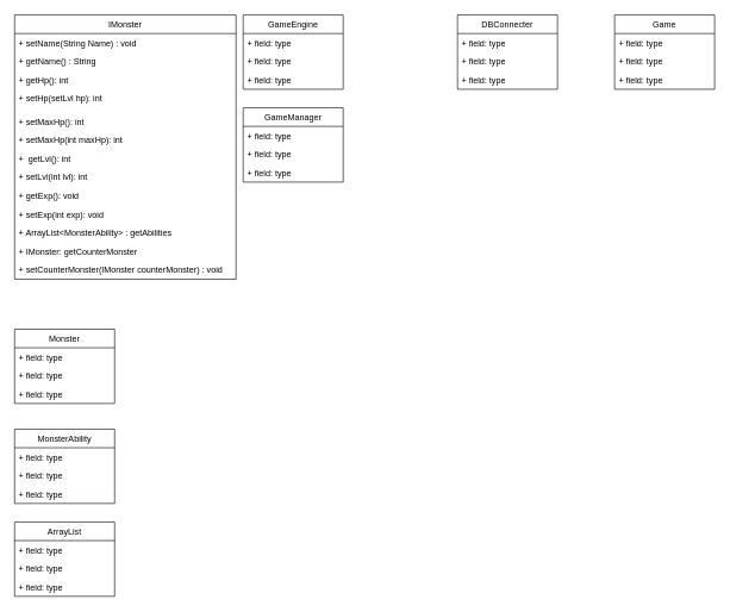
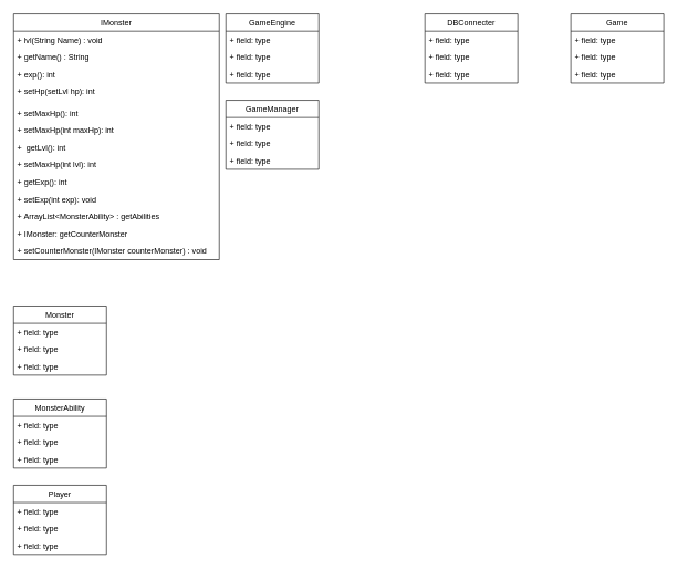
- <mxCell id="7" value="+ setName(String Name) : void" style="text;strokeColor=none;fillColor=none;align=left;verticalAlign=top;spacingLeft=4;spacingRight=4;overflow=hidden;rotatable=0;points=[[0,0.5],[1,0.5]];portConstraint=eastwest;" parent="6" vertex="1"><mxGeometry y="26" width="310" height="26" as="geometry" /></mxCell>
+ <mxCell id="7" value="+ lvl(String Name) : void" style="text;strokeColor=none;fillColor=none;align=left;verticalAlign=top;spacingLeft=4;spacingRight=4;overflow=hidden;rotatable=0;points=[[0,0.5],[1,0.5]];portConstraint=eastwest;" parent="6" vertex="1"><mxGeometry y="26" width="310" height="26" as="geometry" /></mxCell>
- <mxCell id="9" value="+ getHp(): int" style="text;strokeColor=none;fillColor=none;align=left;verticalAlign=top;spacingLeft=4;spacingRight=4;overflow=hidden;rotatable=0;points=[[0,0.5],[1,0.5]];portConstraint=eastwest;" parent="6" vertex="1"><mxGeometry y="78" width="310" height="26" as="geometry" /></mxCell>
+ <mxCell id="9" value="+ exp(): int" style="text;strokeColor=none;fillColor=none;align=left;verticalAlign=top;spacingLeft=4;spacingRight=4;overflow=hidden;rotatable=0;points=[[0,0.5],[1,0.5]];portConstraint=eastwest;" parent="6" vertex="1"><mxGeometry y="78" width="310" height="26" as="geometry" /></mxCell>
- <mxCell id="14" value="+ setLvl(int lvl): int" style="text;strokeColor=none;fillColor=none;align=left;verticalAlign=top;spacingLeft=4;spacingRight=4;overflow=hidden;rotatable=0;points=[[0,0.5],[1,0.5]];portConstraint=eastwest;" parent="6" vertex="1"><mxGeometry y="214" width="310" height="26" as="geometry" /></mxCell>
+ <mxCell id="14" value="+ setMaxHp(int lvl): int" style="text;strokeColor=none;fillColor=none;align=left;verticalAlign=top;spacingLeft=4;spacingRight=4;overflow=hidden;rotatable=0;points=[[0,0.5],[1,0.5]];portConstraint=eastwest;" parent="6" vertex="1"><mxGeometry y="214" width="310" height="26" as="geometry" /></mxCell>
- <mxCell id="15" value="+ getExp(): void" style="text;strokeColor=none;fillColor=none;align=left;verticalAlign=top;spacingLeft=4;spacingRight=4;overflow=hidden;rotatable=0;points=[[0,0.5],[1,0.5]];portConstraint=eastwest;" parent="6" vertex="1"><mxGeometry y="240" width="310" height="26" as="geometry" /></mxCell>
+ <mxCell id="15" value="+ getExp(): int" style="text;strokeColor=none;fillColor=none;align=left;verticalAlign=top;spacingLeft=4;spacingRight=4;overflow=hidden;rotatable=0;points=[[0,0.5],[1,0.5]];portConstraint=eastwest;" parent="6" vertex="1"><mxGeometry y="240" width="310" height="26" as="geometry" /></mxCell>
- <mxCell id="24" value="ArrayList" style="swimlane;fontStyle=0;childLayout=stackLayout;horizontal=1;startSize=26;fillColor=none;horizontalStack=0;resizeParent=1;resizeParentMax=0;resizeLast=0;collapsible=1;marginBottom=0;" parent="1" vertex="1"><mxGeometry x="20" y="730" width="140" height="104" as="geometry" /></mxCell>
+ <mxCell id="24" value="Player" style="swimlane;fontStyle=0;childLayout=stackLayout;horizontal=1;startSize=26;fillColor=none;horizontalStack=0;resizeParent=1;resizeParentMax=0;resizeLast=0;collapsible=1;marginBottom=0;" parent="1" vertex="1"><mxGeometry x="20" y="730" width="140" height="104" as="geometry" /></mxCell>
